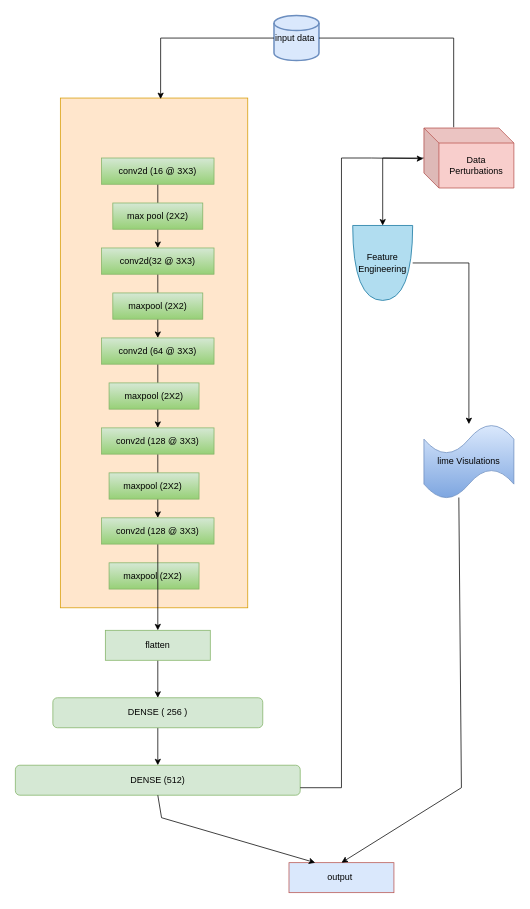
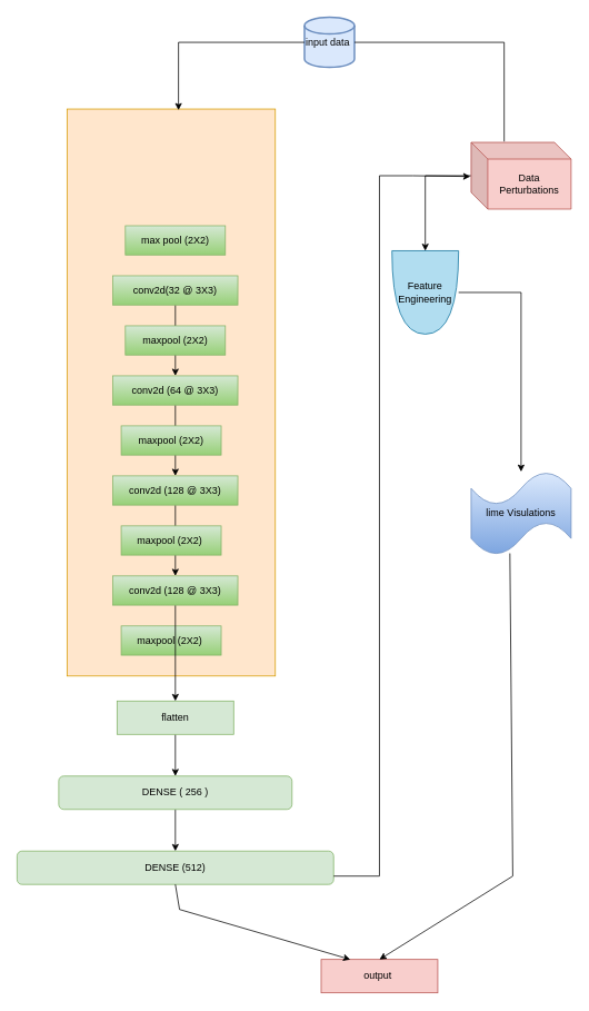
- <mxCell id="4" value="conv2d (16 @ 3X3)" style="rounded=0;whiteSpace=wrap;html=1;fillColor=#d5e8d4;strokeColor=#82b366;gradientColor=#97d077;" parent="1" vertex="1"><mxGeometry x="135" y="210" width="150" height="35" as="geometry" /></mxCell>
- <mxCell id="3" value="" style="edgeStyle=orthogonalEdgeStyle;rounded=0;orthogonalLoop=1;jettySize=auto;html=1;" edge="1" parent="1" source="4" target="7"><mxGeometry relative="1" as="geometry" /></mxCell>
- <mxCell id="21" value="output&amp;nbsp;" style="rounded=0;whiteSpace=wrap;html=1;fillColor=#dae8fc;strokeColor=#b85450;" parent="1" vertex="1"><mxGeometry x="385" y="1150" width="140" height="40" as="geometry" /></mxCell>
+ <mxCell id="21" value="output&amp;nbsp;" style="rounded=0;whiteSpace=wrap;html=1;fillColor=#f8cecc;strokeColor=#b85450;" parent="1" vertex="1"><mxGeometry x="385" y="1150" width="140" height="40" as="geometry" /></mxCell>
